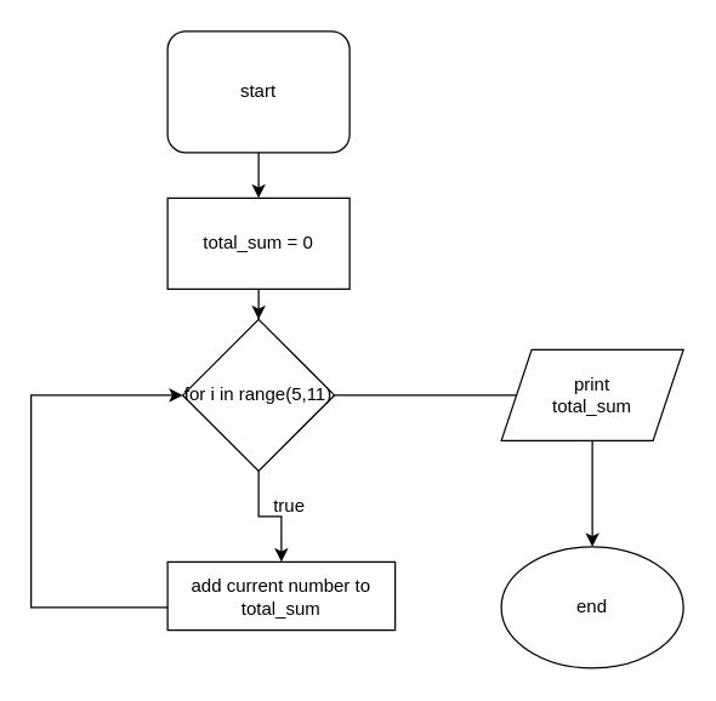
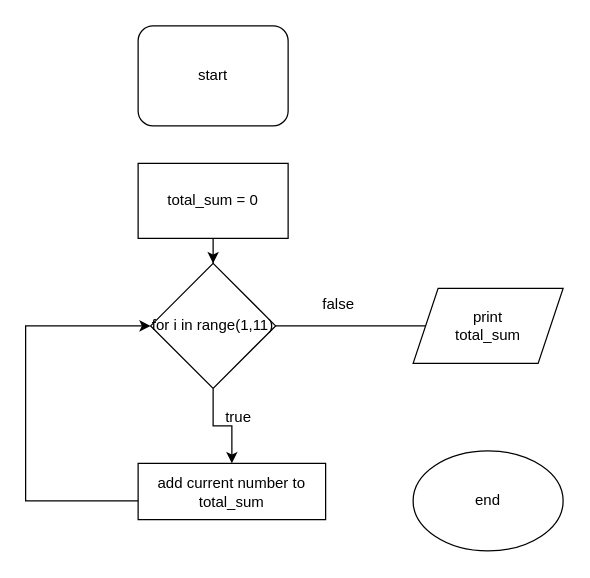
- <mxCell id="2" style="edgeStyle=orthogonalEdgeStyle;rounded=0;orthogonalLoop=1;jettySize=auto;html=1;exitX=0.5;exitY=1;exitDx=0;exitDy=0;" edge="1" parent="1" source="3" target="10"><mxGeometry relative="1" as="geometry" /></mxCell>
+ <mxCell id="15" value="false" style="text;html=1;align=center;verticalAlign=middle;resizable=0;points=[];autosize=1;strokeColor=none;fillColor=none;" vertex="1" parent="1"><mxGeometry x="245" y="228" width="50" height="30" as="geometry" /></mxCell>
- <mxCell id="13" value="for i in range(5,11)" style="rhombus;whiteSpace=wrap;html=1;" vertex="1" parent="1"><mxGeometry x="120" y="210" width="100" height="100" as="geometry" /></mxCell>
+ <mxCell id="13" value="for i in range(1,11)" style="rhombus;whiteSpace=wrap;html=1;" vertex="1" parent="1"><mxGeometry x="120" y="210" width="100" height="100" as="geometry" /></mxCell>
- <mxCell id="5" style="edgeStyle=orthogonalEdgeStyle;rounded=0;orthogonalLoop=1;jettySize=auto;html=1;exitX=0.5;exitY=1;exitDx=0;exitDy=0;" edge="1" parent="1" source="6" target="4"><mxGeometry relative="1" as="geometry" /></mxCell>
